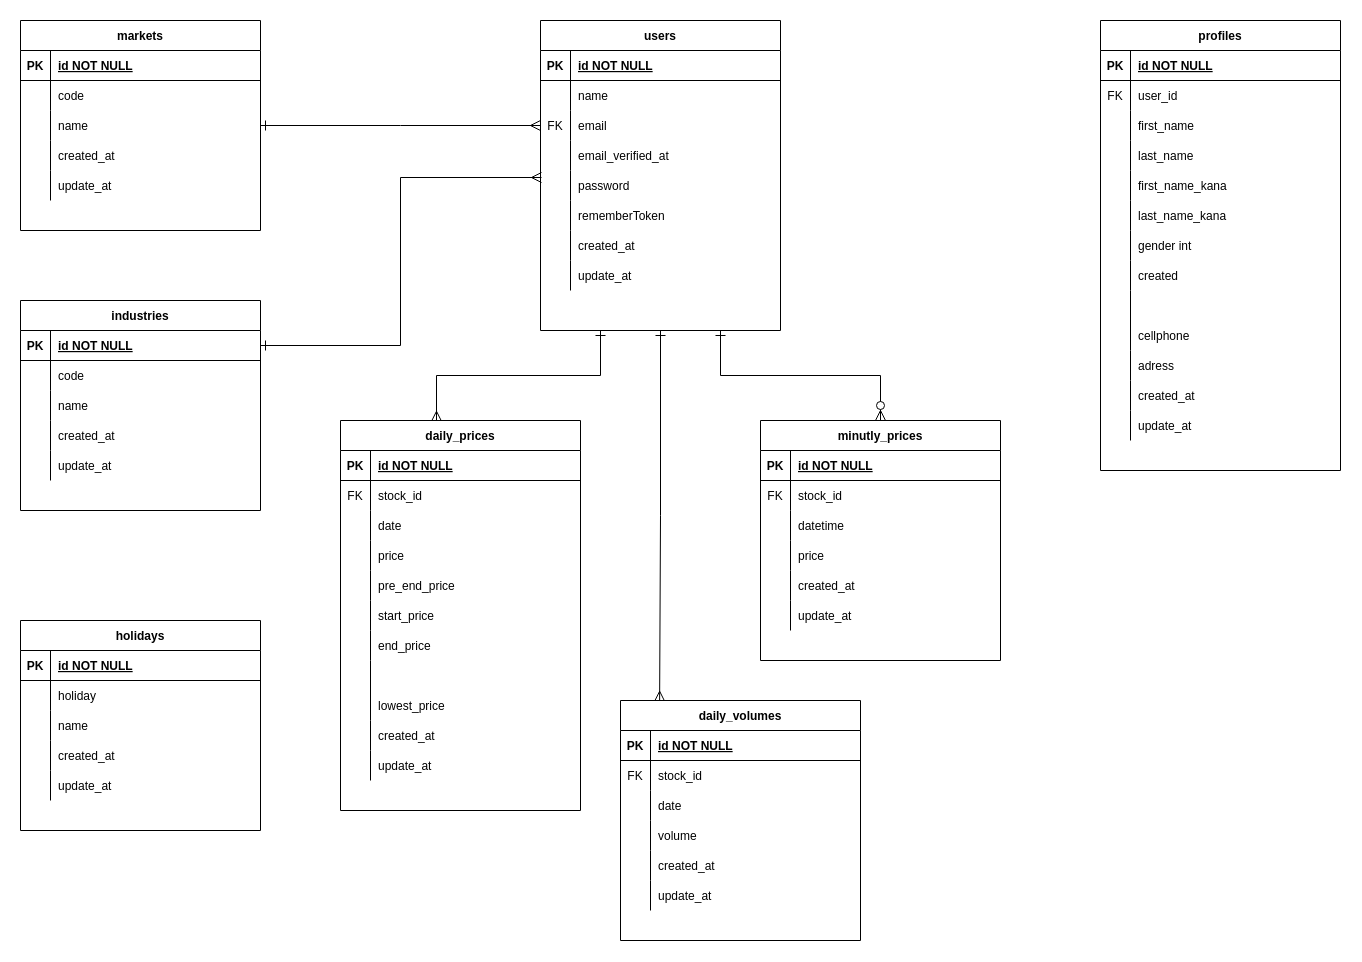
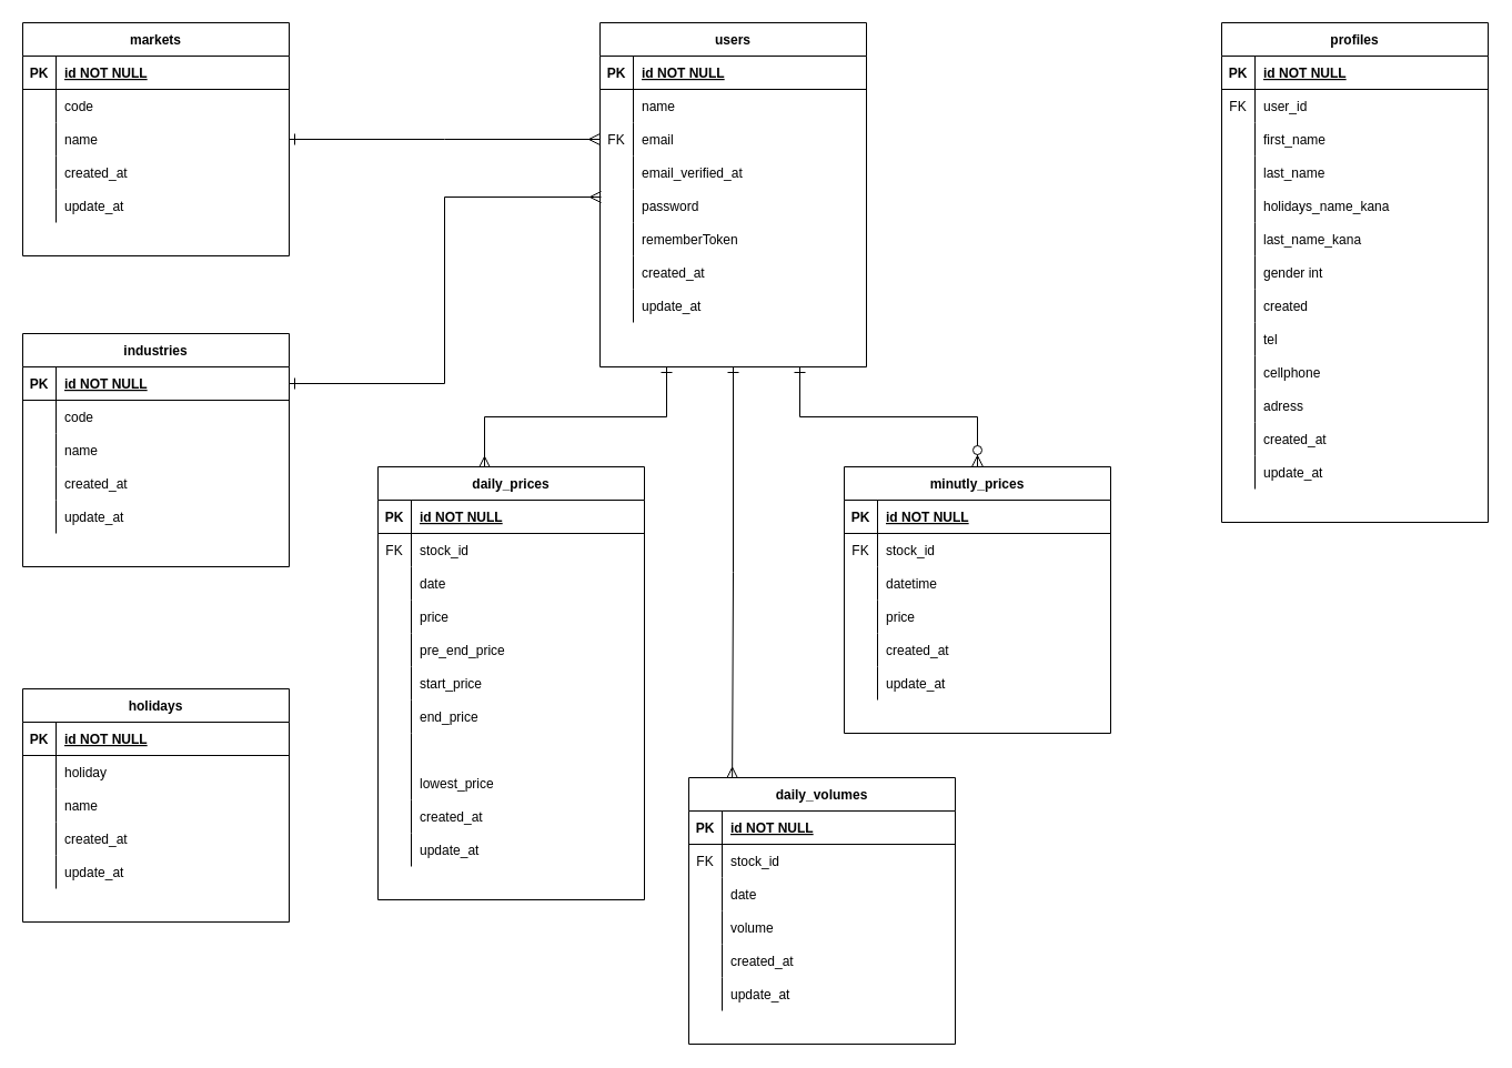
- <mxCell id="166" value="first_name_kana" style="shape=partialRectangle;connectable=0;fillColor=none;top=0;left=0;bottom=0;right=0;align=left;spacingLeft=6;overflow=hidden;" vertex="1" parent="164"><mxGeometry x="30" width="210" height="30" as="geometry" /></mxCell>
+ <mxCell id="166" value="holidays_name_kana" style="shape=partialRectangle;connectable=0;fillColor=none;top=0;left=0;bottom=0;right=0;align=left;spacingLeft=6;overflow=hidden;" vertex="1" parent="164"><mxGeometry x="30" width="210" height="30" as="geometry" /></mxCell>
+ <mxCell id="178" value="tel" style="shape=partialRectangle;connectable=0;fillColor=none;top=0;left=0;bottom=0;right=0;align=left;spacingLeft=6;overflow=hidden;" vertex="1" parent="176"><mxGeometry x="30" width="210" height="30" as="geometry" /></mxCell>
